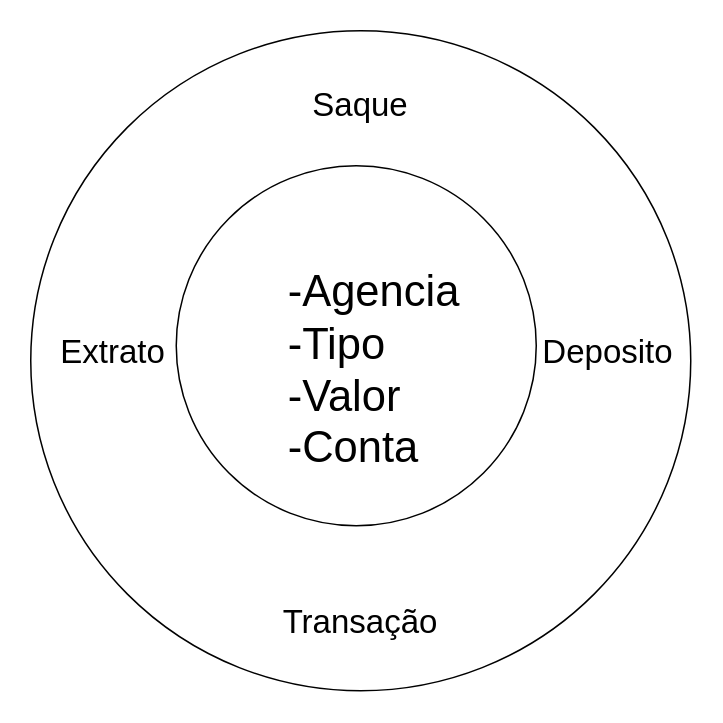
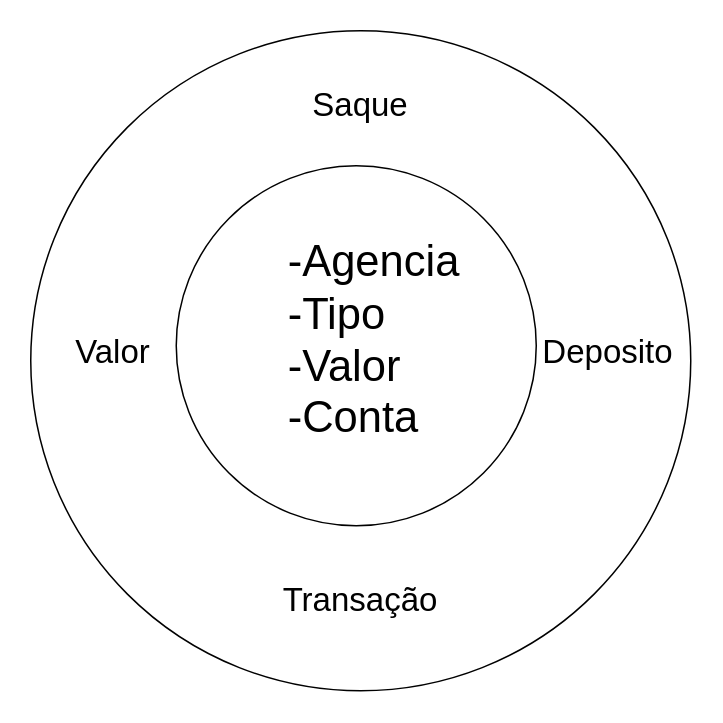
- <mxCell id="7" value="&lt;span style=&quot;font-size: 22px;&quot;&gt;Extrato&lt;br&gt;&lt;/span&gt;" style="text;whiteSpace=wrap;html=1;align=center;" parent="1" vertex="1"><mxGeometry x="20" y="215" width="110" height="50" as="geometry" /></mxCell>
+ <mxCell id="7" value="&lt;span style=&quot;font-size: 22px;&quot;&gt;Valor&lt;br&gt;&lt;/span&gt;" style="text;whiteSpace=wrap;html=1;align=center;" parent="1" vertex="1"><mxGeometry x="20" y="215" width="110" height="50" as="geometry" /></mxCell>
- <mxCell id="8" value="&lt;span style=&quot;font-size: 29px;&quot;&gt;-Agencia&lt;br&gt;&lt;div style=&quot;text-align: left;&quot;&gt;&lt;span style=&quot;background-color: initial;&quot;&gt;-Tipo&lt;/span&gt;&lt;/div&gt;&lt;div style=&quot;text-align: left;&quot;&gt;&lt;span style=&quot;background-color: initial;&quot;&gt;-Valor&lt;/span&gt;&lt;/div&gt;&lt;div style=&quot;text-align: left;&quot;&gt;&lt;span style=&quot;background-color: initial;&quot;&gt;-Conta&lt;/span&gt;&lt;/div&gt;&lt;/span&gt;" style="text;whiteSpace=wrap;html=1;align=center;" parent="1" vertex="1"><mxGeometry x="185" y="170" width="127.5" height="150" as="geometry" /></mxCell>
+ <mxCell id="8" value="&lt;span style=&quot;font-size: 29px;&quot;&gt;-Agencia&lt;br&gt;&lt;div style=&quot;text-align: left;&quot;&gt;&lt;span style=&quot;background-color: initial;&quot;&gt;-Tipo&lt;/span&gt;&lt;/div&gt;&lt;div style=&quot;text-align: left;&quot;&gt;&lt;span style=&quot;background-color: initial;&quot;&gt;-Valor&lt;/span&gt;&lt;/div&gt;&lt;div style=&quot;text-align: left;&quot;&gt;&lt;span style=&quot;background-color: initial;&quot;&gt;-Conta&lt;/span&gt;&lt;/div&gt;&lt;/span&gt;" style="text;whiteSpace=wrap;html=1;align=center;" parent="1" vertex="1"><mxGeometry x="185" y="150" width="127.5" height="150" as="geometry" /></mxCell>
- <mxCell id="6" value="&lt;span style=&quot;font-size: 22px;&quot;&gt;Transação&lt;br&gt;&lt;/span&gt;" style="text;whiteSpace=wrap;html=1;align=center;" parent="1" vertex="1"><mxGeometry x="185" y="395" width="110" height="50" as="geometry" /></mxCell>
+ <mxCell id="6" value="&lt;span style=&quot;font-size: 22px;&quot;&gt;Transação&lt;br&gt;&lt;/span&gt;" style="text;whiteSpace=wrap;html=1;align=center;" parent="1" vertex="1"><mxGeometry x="185" y="380" width="110" height="50" as="geometry" /></mxCell>
